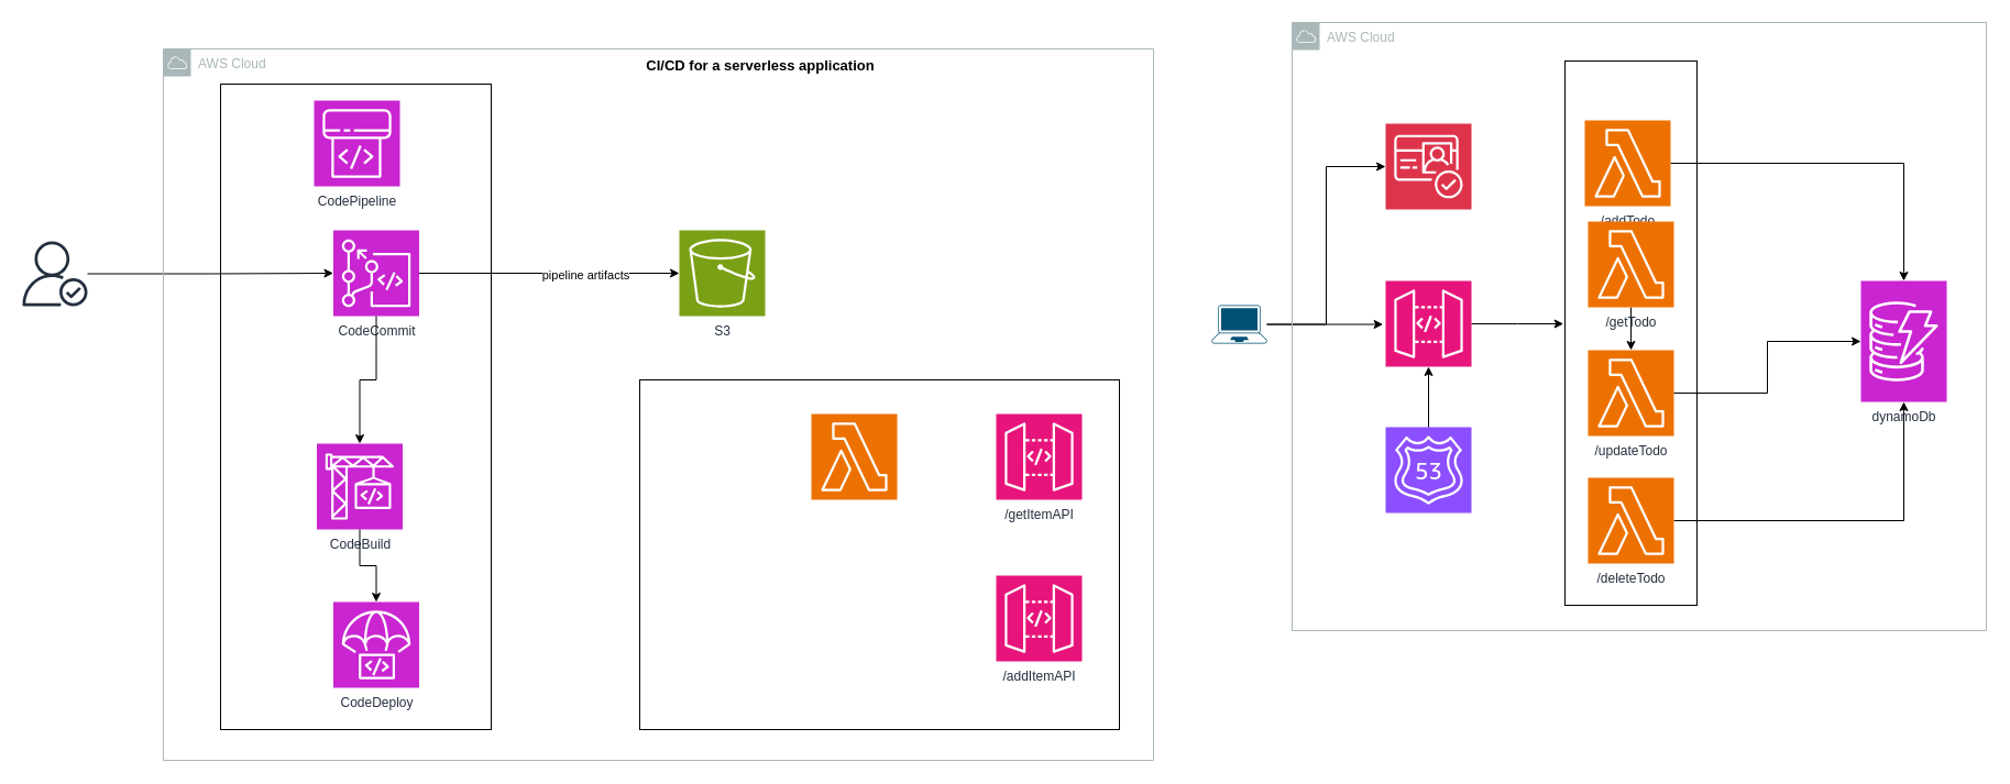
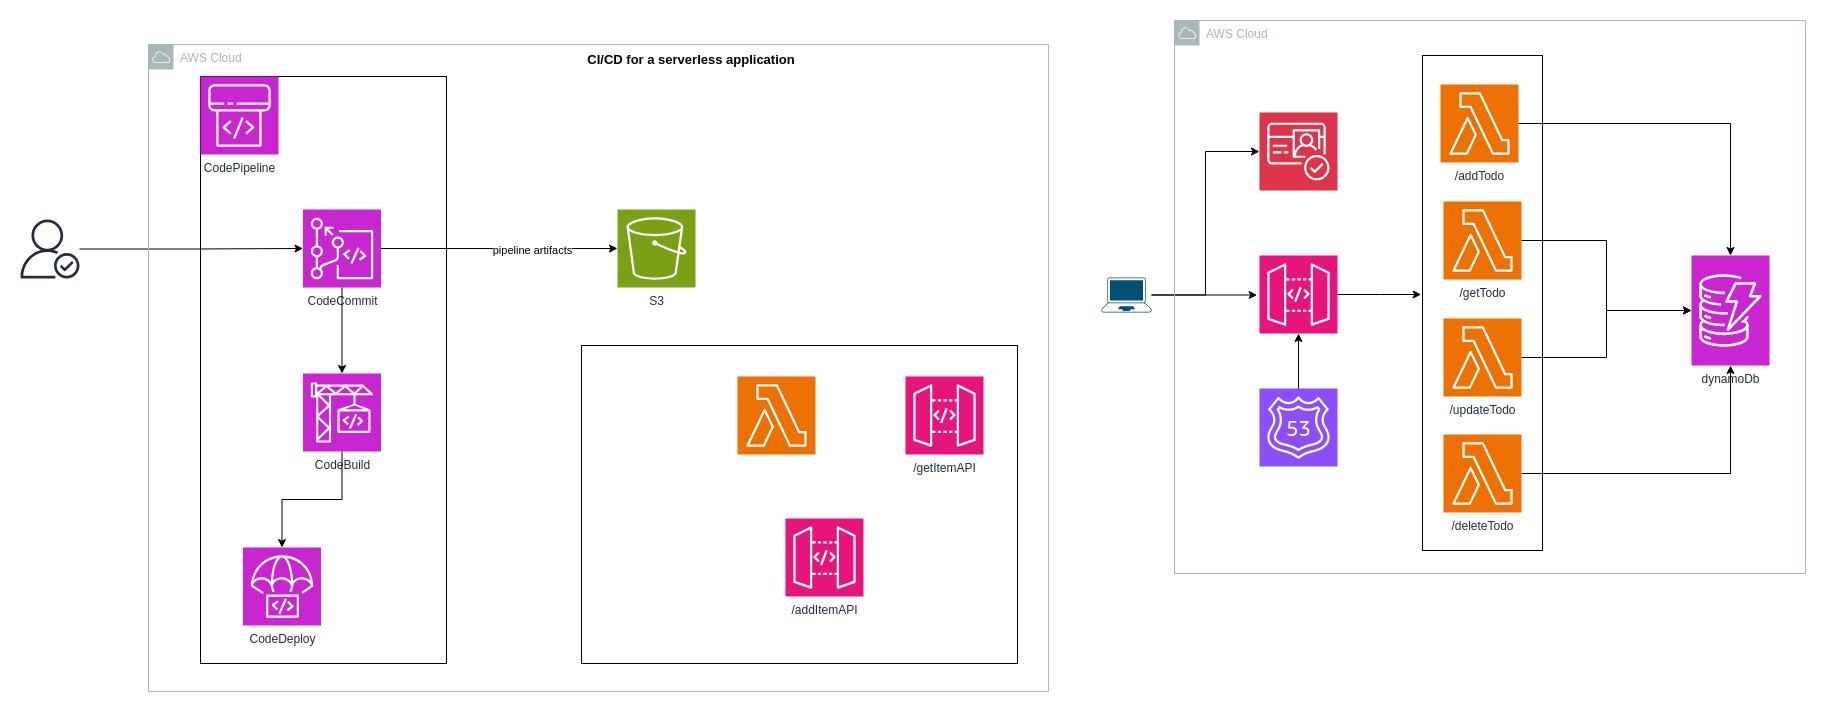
- <mxCell id="22" value="CodePipeline" style="sketch=0;points=[[0,0,0],[0.25,0,0],[0.5,0,0],[0.75,0,0],[1,0,0],[0,1,0],[0.25,1,0],[0.5,1,0],[0.75,1,0],[1,1,0],[0,0.25,0],[0,0.5,0],[0,0.75,0],[1,0.25,0],[1,0.5,0],[1,0.75,0]];outlineConnect=0;fontColor=#232F3E;fillColor=#C925D1;strokeColor=#ffffff;dashed=0;verticalLabelPosition=bottom;verticalAlign=top;align=center;html=1;fontSize=12;fontStyle=0;aspect=fixed;shape=mxgraph.aws4.resourceIcon;resIcon=mxgraph.aws4.codepipeline;" vertex="1" parent="1"><mxGeometry x="285" y="91" width="78" height="78" as="geometry" /></mxCell>
+ <mxCell id="22" value="CodePipeline" style="sketch=0;points=[[0,0,0],[0.25,0,0],[0.5,0,0],[0.75,0,0],[1,0,0],[0,1,0],[0.25,1,0],[0.5,1,0],[0.75,1,0],[1,1,0],[0,0.25,0],[0,0.5,0],[0,0.75,0],[1,0.25,0],[1,0.5,0],[1,0.75,0]];outlineConnect=0;fontColor=#232F3E;fillColor=#C925D1;strokeColor=#ffffff;dashed=0;verticalLabelPosition=bottom;verticalAlign=top;align=center;html=1;fontSize=12;fontStyle=0;aspect=fixed;shape=mxgraph.aws4.resourceIcon;resIcon=mxgraph.aws4.codepipeline;" vertex="1" parent="1"><mxGeometry x="200" y="76" width="78" height="78" as="geometry" /></mxCell>
- <mxCell id="4" value="/addTodo" style="sketch=0;points=[[0,0,0],[0.25,0,0],[0.5,0,0],[0.75,0,0],[1,0,0],[0,1,0],[0.25,1,0],[0.5,1,0],[0.75,1,0],[1,1,0],[0,0.25,0],[0,0.5,0],[0,0.75,0],[1,0.25,0],[1,0.5,0],[1,0.75,0]];outlineConnect=0;fontColor=#232F3E;fillColor=#ED7100;strokeColor=#ffffff;dashed=0;verticalLabelPosition=bottom;verticalAlign=top;align=center;html=1;fontSize=12;fontStyle=0;aspect=fixed;shape=mxgraph.aws4.resourceIcon;resIcon=mxgraph.aws4.lambda;" vertex="1" parent="1"><mxGeometry x="1440" y="109" width="78" height="78" as="geometry" /></mxCell>
+ <mxCell id="4" value="/addTodo" style="sketch=0;points=[[0,0,0],[0.25,0,0],[0.5,0,0],[0.75,0,0],[1,0,0],[0,1,0],[0.25,1,0],[0.5,1,0],[0.75,1,0],[1,1,0],[0,0.25,0],[0,0.5,0],[0,0.75,0],[1,0.25,0],[1,0.5,0],[1,0.75,0]];outlineConnect=0;fontColor=#232F3E;fillColor=#ED7100;strokeColor=#ffffff;dashed=0;verticalLabelPosition=bottom;verticalAlign=top;align=center;html=1;fontSize=12;fontStyle=0;aspect=fixed;shape=mxgraph.aws4.resourceIcon;resIcon=mxgraph.aws4.lambda;" vertex="1" parent="1"><mxGeometry x="1440" y="84" width="78" height="78" as="geometry" /></mxCell>
- <mxCell id="5" style="edgeStyle=orthogonalEdgeStyle;rounded=0;orthogonalLoop=1;jettySize=auto;html=1;" edge="1" parent="1" source="6" target="7"><mxGeometry relative="1" as="geometry" /></mxCell>
+ <mxCell id="5" style="edgeStyle=orthogonalEdgeStyle;rounded=0;orthogonalLoop=1;jettySize=auto;html=1;" edge="1" parent="1" source="6" target="10"><mxGeometry relative="1" as="geometry" /></mxCell>
- <mxCell id="24" value="CodeBuild" style="sketch=0;points=[[0,0,0],[0.25,0,0],[0.5,0,0],[0.75,0,0],[1,0,0],[0,1,0],[0.25,1,0],[0.5,1,0],[0.75,1,0],[1,1,0],[0,0.25,0],[0,0.5,0],[0,0.75,0],[1,0.25,0],[1,0.5,0],[1,0.75,0]];outlineConnect=0;fontColor=#232F3E;fillColor=#C925D1;strokeColor=#ffffff;dashed=0;verticalLabelPosition=bottom;verticalAlign=top;align=center;html=1;fontSize=12;fontStyle=0;aspect=fixed;shape=mxgraph.aws4.resourceIcon;resIcon=mxgraph.aws4.codebuild;" vertex="1" parent="1"><mxGeometry x="287.5" y="403" width="78" height="78" as="geometry" /></mxCell>
+ <mxCell id="24" value="CodeBuild" style="sketch=0;points=[[0,0,0],[0.25,0,0],[0.5,0,0],[0.75,0,0],[1,0,0],[0,1,0],[0.25,1,0],[0.5,1,0],[0.75,1,0],[1,1,0],[0,0.25,0],[0,0.5,0],[0,0.75,0],[1,0.25,0],[1,0.5,0],[1,0.75,0]];outlineConnect=0;fontColor=#232F3E;fillColor=#C925D1;strokeColor=#ffffff;dashed=0;verticalLabelPosition=bottom;verticalAlign=top;align=center;html=1;fontSize=12;fontStyle=0;aspect=fixed;shape=mxgraph.aws4.resourceIcon;resIcon=mxgraph.aws4.codebuild;" vertex="1" parent="1"><mxGeometry x="302.5" y="373" width="78" height="78" as="geometry" /></mxCell>
- <mxCell id="34" value="/addItemAPI" style="sketch=0;points=[[0,0,0],[0.25,0,0],[0.5,0,0],[0.75,0,0],[1,0,0],[0,1,0],[0.25,1,0],[0.5,1,0],[0.75,1,0],[1,1,0],[0,0.25,0],[0,0.5,0],[0,0.75,0],[1,0.25,0],[1,0.5,0],[1,0.75,0]];outlineConnect=0;fontColor=#232F3E;fillColor=#E7157B;strokeColor=#ffffff;dashed=0;verticalLabelPosition=bottom;verticalAlign=top;align=center;html=1;fontSize=12;fontStyle=0;aspect=fixed;shape=mxgraph.aws4.resourceIcon;resIcon=mxgraph.aws4.api_gateway;" vertex="1" parent="1"><mxGeometry x="905" y="523" width="78" height="78" as="geometry" /></mxCell>
+ <mxCell id="34" value="/addItemAPI" style="sketch=0;points=[[0,0,0],[0.25,0,0],[0.5,0,0],[0.75,0,0],[1,0,0],[0,1,0],[0.25,1,0],[0.5,1,0],[0.75,1,0],[1,1,0],[0,0.25,0],[0,0.5,0],[0,0.75,0],[1,0.25,0],[1,0.5,0],[1,0.75,0]];outlineConnect=0;fontColor=#232F3E;fillColor=#E7157B;strokeColor=#ffffff;dashed=0;verticalLabelPosition=bottom;verticalAlign=top;align=center;html=1;fontSize=12;fontStyle=0;aspect=fixed;shape=mxgraph.aws4.resourceIcon;resIcon=mxgraph.aws4.api_gateway;" vertex="1" parent="1"><mxGeometry x="785" y="518" width="78" height="78" as="geometry" /></mxCell>
- <mxCell id="23" value="CodeDeploy" style="sketch=0;points=[[0,0,0],[0.25,0,0],[0.5,0,0],[0.75,0,0],[1,0,0],[0,1,0],[0.25,1,0],[0.5,1,0],[0.75,1,0],[1,1,0],[0,0.25,0],[0,0.5,0],[0,0.75,0],[1,0.25,0],[1,0.5,0],[1,0.75,0]];outlineConnect=0;fontColor=#232F3E;fillColor=#C925D1;strokeColor=#ffffff;dashed=0;verticalLabelPosition=bottom;verticalAlign=top;align=center;html=1;fontSize=12;fontStyle=0;aspect=fixed;shape=mxgraph.aws4.resourceIcon;resIcon=mxgraph.aws4.codedeploy;" vertex="1" parent="1"><mxGeometry x="302.5" y="547" width="78" height="78" as="geometry" /></mxCell>
+ <mxCell id="23" value="CodeDeploy" style="sketch=0;points=[[0,0,0],[0.25,0,0],[0.5,0,0],[0.75,0,0],[1,0,0],[0,1,0],[0.25,1,0],[0.5,1,0],[0.75,1,0],[1,1,0],[0,0.25,0],[0,0.5,0],[0,0.75,0],[1,0.25,0],[1,0.5,0],[1,0.75,0]];outlineConnect=0;fontColor=#232F3E;fillColor=#C925D1;strokeColor=#ffffff;dashed=0;verticalLabelPosition=bottom;verticalAlign=top;align=center;html=1;fontSize=12;fontStyle=0;aspect=fixed;shape=mxgraph.aws4.resourceIcon;resIcon=mxgraph.aws4.codedeploy;" vertex="1" parent="1"><mxGeometry x="242.5" y="547" width="78" height="78" as="geometry" /></mxCell>
